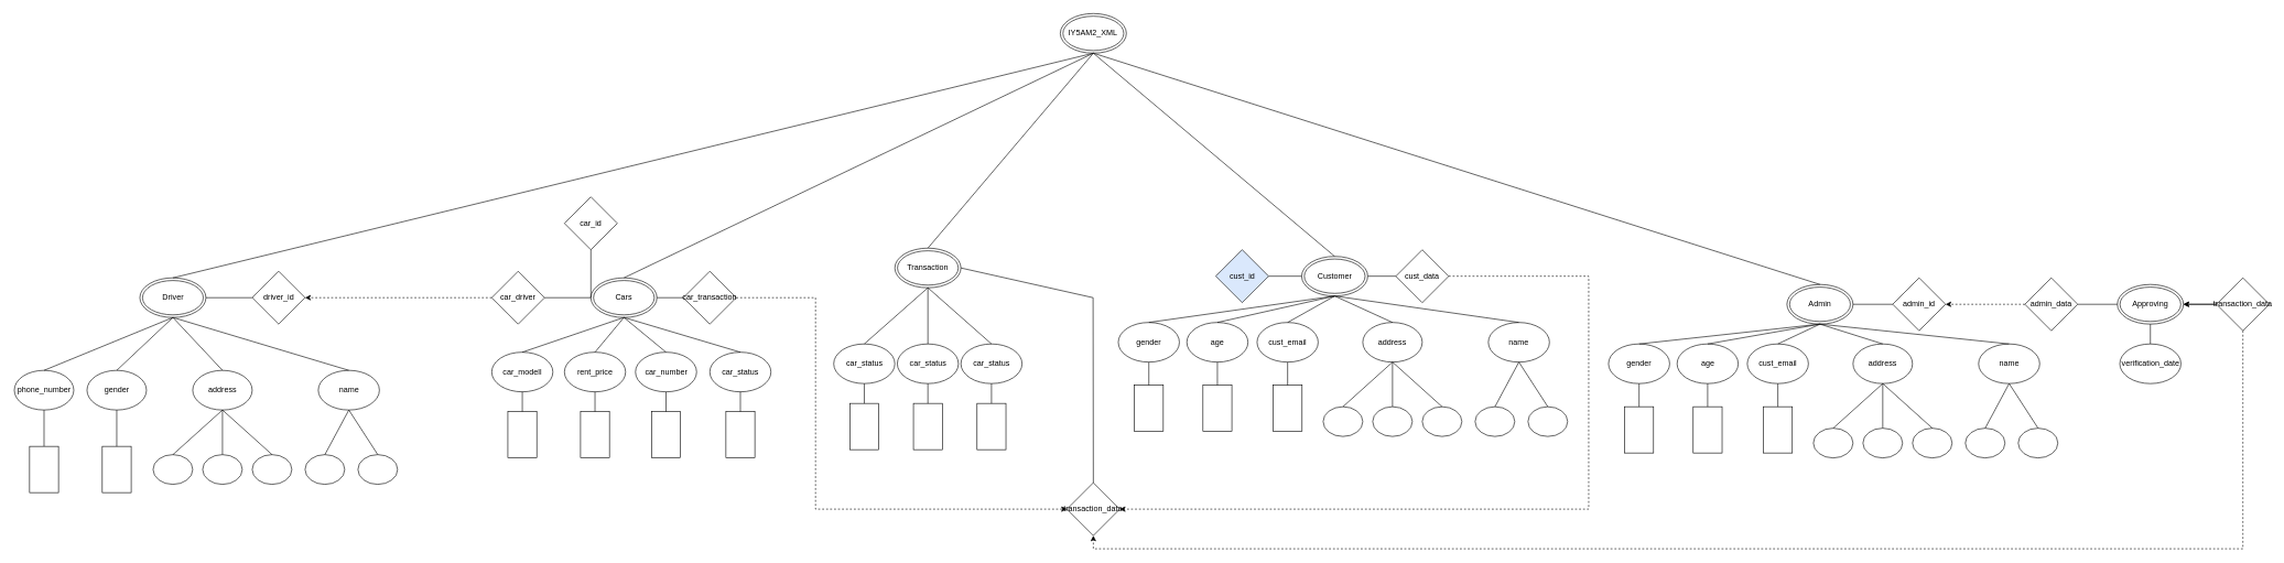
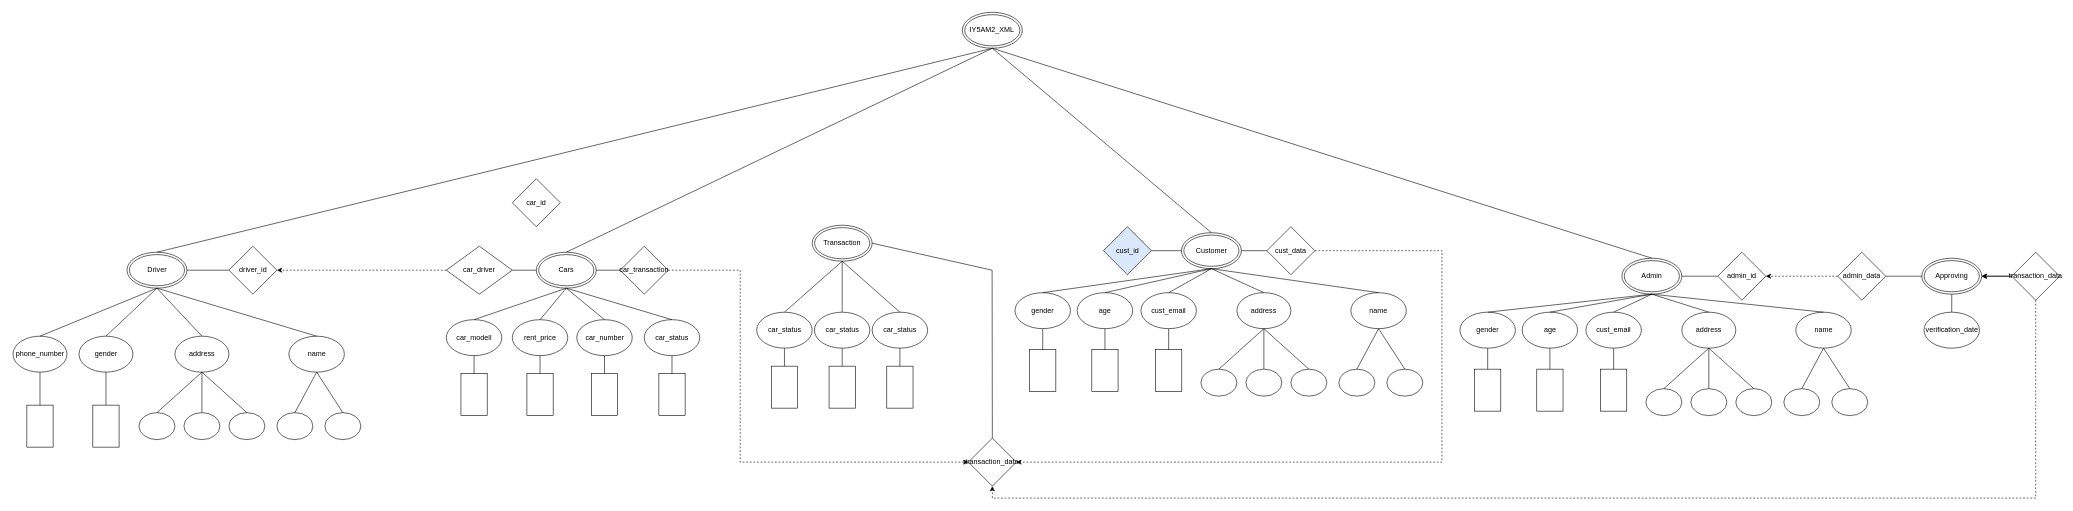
- <mxCell id="120" value="" style="endArrow=none;html=1;rounded=0;entryX=0.5;entryY=1;entryDx=0;entryDy=0;exitX=0.5;exitY=0;exitDx=0;exitDy=0;" edge="1" parent="1" source="5" target="2"><mxGeometry width="50" height="50" relative="1" as="geometry"><mxPoint x="1603" y="360" as="sourcePoint" /><mxPoint x="1653" y="310" as="targetPoint" /></mxGeometry></mxCell>
- <mxCell id="37" value="" style="endArrow=none;html=1;rounded=0;entryX=0.5;entryY=1;entryDx=0;entryDy=0;exitX=0;exitY=0.5;exitDx=0;exitDy=0;" edge="1" parent="1" source="3" target="36"><mxGeometry width="50" height="50" relative="1" as="geometry"><mxPoint x="903" y="570" as="sourcePoint" /><mxPoint x="953" y="520" as="targetPoint" /></mxGeometry></mxCell>
- <mxCell id="142" value="car_driver" style="rhombus;whiteSpace=wrap;html=1;" vertex="1" parent="1"><mxGeometry x="743" y="410" width="80" height="80" as="geometry" /></mxCell>
+ <mxCell id="142" value="car_driver" style="rhombus;whiteSpace=wrap;html=1;" vertex="1" parent="1"><mxGeometry x="743" y="410" width="110" height="80" as="geometry" /></mxCell>
